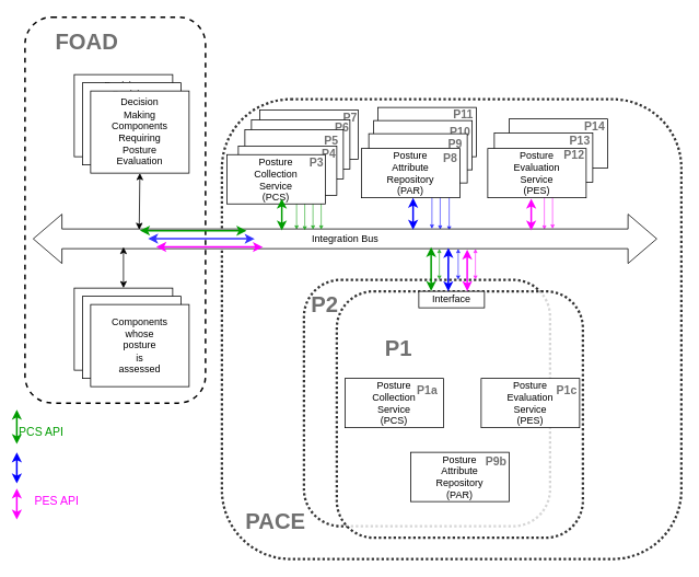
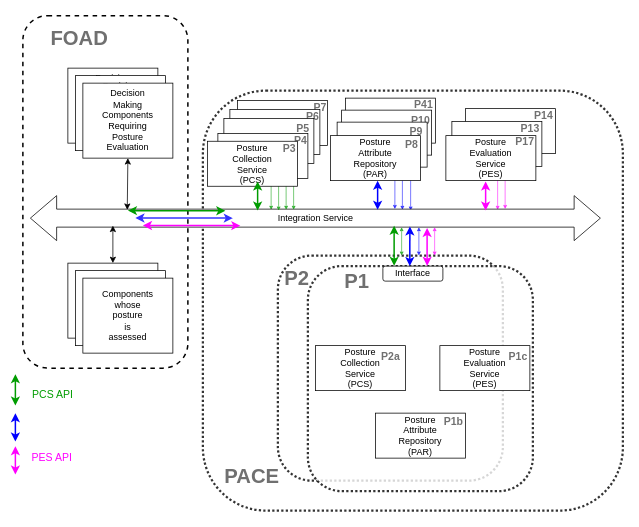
- <mxCell id="9" value="&lt;font color=&quot;#707070&quot; style=&quot;font-size: 14px&quot;&gt;P11&lt;/font&gt;" style="text;html=1;resizable=0;autosize=1;align=center;verticalAlign=middle;points=[];fillColor=none;strokeColor=none;rounded=0;dashed=1;dashPattern=1 1;opacity=80;fontStyle=1;fontSize=27;fontColor=#636363;" parent="7" vertex="1"><mxGeometry x="84" width="40" height="40" as="geometry" /></mxCell>
+ <mxCell id="9" value="&lt;font color=&quot;#707070&quot; style=&quot;font-size: 14px&quot;&gt;P41&lt;/font&gt;" style="text;html=1;resizable=0;autosize=1;align=center;verticalAlign=middle;points=[];fillColor=none;strokeColor=none;rounded=0;dashed=1;dashPattern=1 1;opacity=80;fontStyle=1;fontSize=27;fontColor=#636363;" parent="7" vertex="1"><mxGeometry x="84" width="40" height="40" as="geometry" /></mxCell>
- <mxCell id="75" value="&lt;font color=&quot;#707070&quot; style=&quot;font-size: 14px&quot;&gt;P12&lt;/font&gt;" style="text;html=1;resizable=0;autosize=1;align=center;verticalAlign=middle;points=[];fillColor=none;strokeColor=none;rounded=0;dashed=1;dashPattern=1 1;opacity=80;fontStyle=1;fontSize=27;fontColor=#636363;" parent="67" vertex="1"><mxGeometry x="85" width="40" height="40" as="geometry" /></mxCell>
+ <mxCell id="75" value="&lt;font color=&quot;#707070&quot; style=&quot;font-size: 14px&quot;&gt;P17&lt;/font&gt;" style="text;html=1;resizable=0;autosize=1;align=center;verticalAlign=middle;points=[];fillColor=none;strokeColor=none;rounded=0;dashed=1;dashPattern=1 1;opacity=80;fontStyle=1;fontSize=27;fontColor=#636363;" parent="67" vertex="1"><mxGeometry x="85" width="40" height="40" as="geometry" /></mxCell>
- <mxCell id="30" value="Integration Bus" style="html=1;shadow=0;dashed=0;align=center;verticalAlign=middle;shape=mxgraph.arrows2.twoWayArrow;dy=0.6;dx=35;" parent="1" vertex="1"><mxGeometry x="40" y="260" width="760" height="60" as="geometry" /></mxCell>
+ <mxCell id="30" value="Integration Service" style="html=1;shadow=0;dashed=0;align=center;verticalAlign=middle;shape=mxgraph.arrows2.twoWayArrow;dy=0.6;dx=35;" parent="1" vertex="1"><mxGeometry x="40" y="260" width="760" height="60" as="geometry" /></mxCell>
- <mxCell id="46" value="Interface" style="rounded=0;whiteSpace=wrap;html=1;" parent="1" vertex="1"><mxGeometry x="510" y="354" width="80" height="20" as="geometry" /></mxCell>
+ <mxCell id="46" value="Interface" style="whiteSpace=wrap;html=1;rounded=1;" parent="1" vertex="1"><mxGeometry x="510" y="354" width="80" height="20" as="geometry" /></mxCell>
- <mxCell id="42" value="&lt;font color=&quot;#707070&quot;&gt;P1&lt;/font&gt;" style="text;html=1;resizable=0;autosize=1;align=center;verticalAlign=middle;points=[];fillColor=none;strokeColor=none;rounded=0;dashed=1;dashPattern=1 1;opacity=80;fontStyle=1;fontSize=27;fontColor=#636363;" parent="1" vertex="1"><mxGeometry x="460" y="404" width="50" height="40" as="geometry" /></mxCell>
+ <mxCell id="42" value="&lt;font color=&quot;#707070&quot;&gt;P1&lt;/font&gt;" style="text;html=1;resizable=0;autosize=1;align=center;verticalAlign=middle;points=[];fillColor=none;strokeColor=none;rounded=0;dashed=1;dashPattern=1 1;opacity=80;fontStyle=1;fontSize=27;fontColor=#636363;" parent="1" vertex="1"><mxGeometry x="450" y="354" width="50" height="40" as="geometry" /></mxCell>
- <mxCell id="64" value="&lt;font color=&quot;#707070&quot; style=&quot;font-size: 14px&quot;&gt;P1a&lt;/font&gt;" style="text;html=1;resizable=0;autosize=1;align=center;verticalAlign=middle;points=[];fillColor=none;strokeColor=none;rounded=0;dashed=1;dashPattern=1 1;opacity=80;fontStyle=1;fontSize=27;fontColor=#636363;" parent="1" vertex="1"><mxGeometry x="500" y="450" width="40" height="40" as="geometry" /></mxCell>
+ <mxCell id="64" value="&lt;font color=&quot;#707070&quot; style=&quot;font-size: 14px&quot;&gt;P2a&lt;/font&gt;" style="text;html=1;resizable=0;autosize=1;align=center;verticalAlign=middle;points=[];fillColor=none;strokeColor=none;rounded=0;dashed=1;dashPattern=1 1;opacity=80;fontStyle=1;fontSize=27;fontColor=#636363;" parent="1" vertex="1"><mxGeometry x="500" y="450" width="40" height="40" as="geometry" /></mxCell>
- <mxCell id="79" value="&lt;font color=&quot;#009c00&quot;&gt;PCS API&lt;/font&gt;" style="text;html=1;strokeColor=none;fillColor=none;align=center;verticalAlign=middle;whiteSpace=wrap;rounded=0;fontSize=14;" parent="1" vertex="1"><mxGeometry x="20" y="510" width="60" height="30" as="geometry" /></mxCell>
+ <mxCell id="79" value="&lt;font color=&quot;#009c00&quot;&gt;PCS API&lt;/font&gt;" style="text;html=1;strokeColor=none;fillColor=none;align=center;verticalAlign=middle;whiteSpace=wrap;rounded=0;fontSize=14;" parent="1" vertex="1"><mxGeometry x="40" y="510" width="60" height="30" as="geometry" /></mxCell>
- <mxCell id="65" value="&lt;font color=&quot;#707070&quot; style=&quot;font-size: 14px&quot;&gt;P9b&lt;/font&gt;" style="text;html=1;resizable=0;autosize=1;align=center;verticalAlign=middle;points=[];fillColor=none;strokeColor=none;rounded=0;dashed=1;dashPattern=1 1;opacity=80;fontStyle=1;fontSize=27;fontColor=#636363;" parent="1" vertex="1"><mxGeometry x="584" y="537" width="40" height="40" as="geometry" /></mxCell>
+ <mxCell id="65" value="&lt;font color=&quot;#707070&quot; style=&quot;font-size: 14px&quot;&gt;P1b&lt;/font&gt;" style="text;html=1;resizable=0;autosize=1;align=center;verticalAlign=middle;points=[];fillColor=none;strokeColor=none;rounded=0;dashed=1;dashPattern=1 1;opacity=80;fontStyle=1;fontSize=27;fontColor=#636363;" parent="1" vertex="1"><mxGeometry x="584" y="537" width="40" height="40" as="geometry" /></mxCell>
